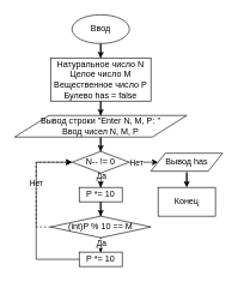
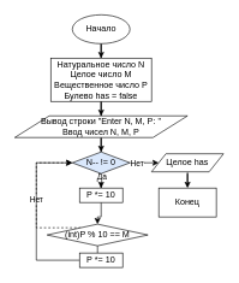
- <mxCell id="3" value="Ввод" style="ellipse;whiteSpace=wrap;html=1;" vertex="1" parent="1"><mxGeometry x="100" y="20" width="80" height="40" as="geometry" /></mxCell>
+ <mxCell id="3" value="Начало" style="ellipse;whiteSpace=wrap;html=1;" vertex="1" parent="1"><mxGeometry x="100" y="20" width="80" height="40" as="geometry" /></mxCell>
- <mxCell id="13" value="N-- != 0" style="rhombus;whiteSpace=wrap;html=1;" vertex="1" parent="1"><mxGeometry x="100" y="210" width="80" height="30" as="geometry" /></mxCell>
+ <mxCell id="13" value="N-- != 0" style="rhombus;whiteSpace=wrap;html=1;fillColor=#dae8fc;" vertex="1" parent="1"><mxGeometry x="100" y="210" width="80" height="30" as="geometry" /></mxCell>
- <mxCell id="19" value="Вывод has" style="shape=parallelogram;perimeter=parallelogramPerimeter;whiteSpace=wrap;html=1;" vertex="1" parent="1"><mxGeometry x="210" y="212.5" width="100" height="25" as="geometry" /></mxCell>
+ <mxCell id="19" value="Целое has" style="shape=parallelogram;perimeter=parallelogramPerimeter;whiteSpace=wrap;html=1;" vertex="1" parent="1"><mxGeometry x="210" y="212.5" width="100" height="25" as="geometry" /></mxCell>
- <mxCell id="17" value="(int)P % 10 == M" style="rhombus;whiteSpace=wrap;html=1;" vertex="1" parent="1"><mxGeometry x="70" y="300" width="140" height="30" as="geometry" /></mxCell>
+ <mxCell id="17" value="(int)P % 10 == M" style="rhombus;whiteSpace=wrap;html=1;" vertex="1" parent="1"><mxGeometry x="65" y="310" width="140" height="30" as="geometry" /></mxCell>
